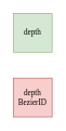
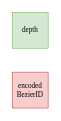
- <mxCell id="3" value="&lt;font face=&quot;Comic Sans MS&quot;&gt;depth&lt;/font&gt;&lt;div&gt;&lt;font face=&quot;Comic Sans MS&quot;&gt;BezierID&lt;/font&gt;&lt;/div&gt;" style="rounded=0;whiteSpace=wrap;html=1;fillColor=#f8cecc;strokeColor=#b85450;" vertex="1" parent="1"><mxGeometry x="20" y="120" width="60" height="60" as="geometry" /></mxCell>
+ <mxCell id="3" value="&lt;font face=&quot;Comic Sans MS&quot;&gt;encoded&lt;/font&gt;&lt;div&gt;&lt;font face=&quot;Comic Sans MS&quot;&gt;BezierID&lt;/font&gt;&lt;/div&gt;" style="rounded=0;whiteSpace=wrap;html=1;fillColor=#f8cecc;strokeColor=#b85450;" vertex="1" parent="1"><mxGeometry x="20" y="120" width="60" height="60" as="geometry" /></mxCell>
